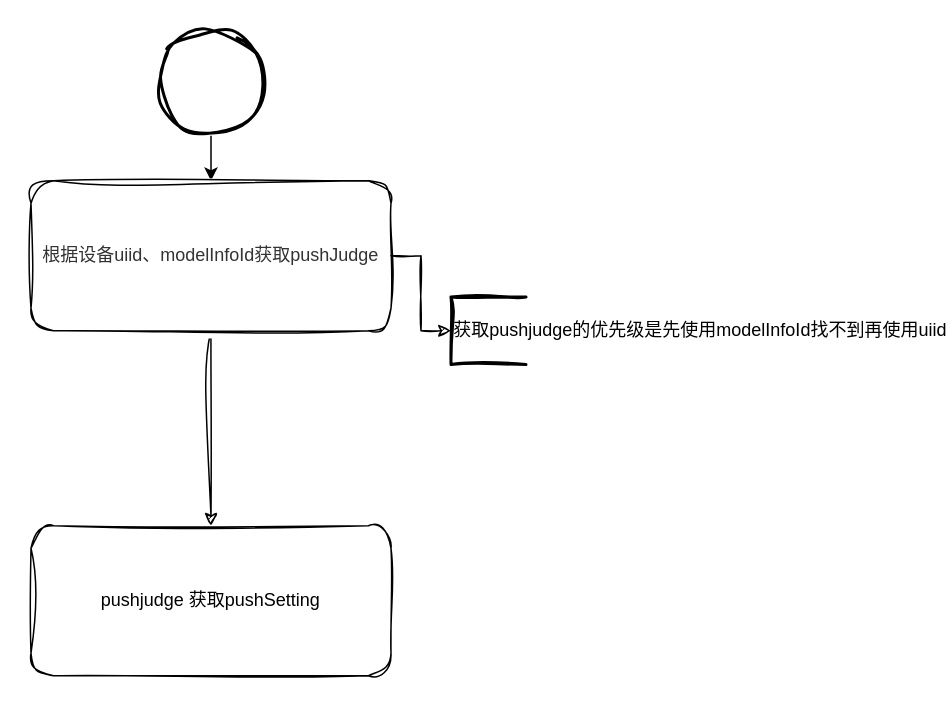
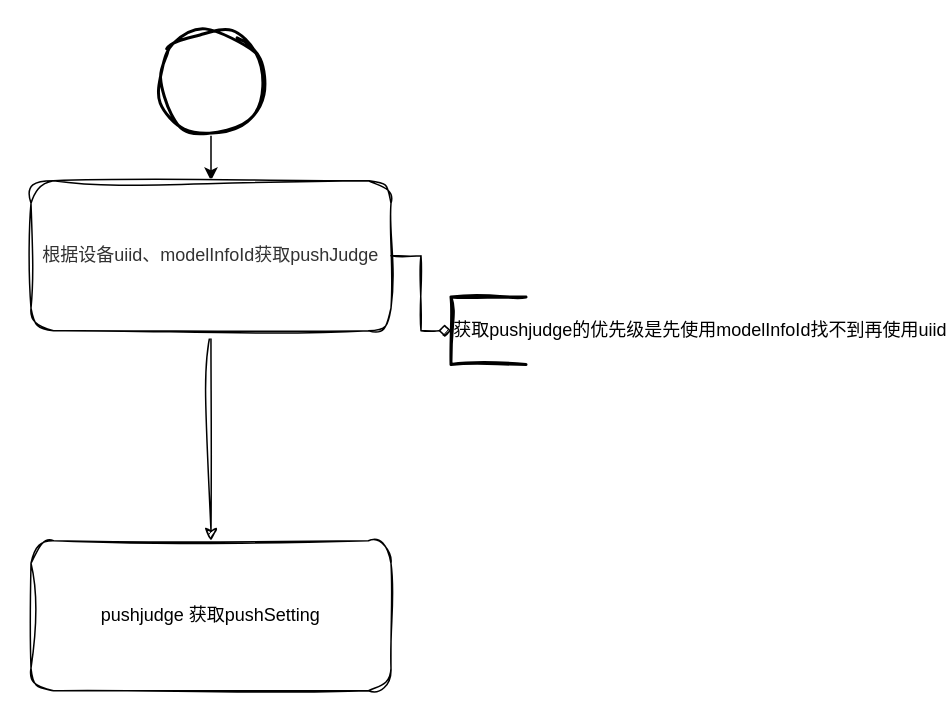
- <mxCell id="4" style="edgeStyle=orthogonalEdgeStyle;rounded=0;sketch=1;hachureGap=4;jiggle=2;curveFitting=1;orthogonalLoop=1;jettySize=auto;html=1;" edge="1" parent="1" source="6" target="7"><mxGeometry relative="1" as="geometry" /></mxCell>
+ <mxCell id="4" style="edgeStyle=orthogonalEdgeStyle;rounded=0;sketch=1;hachureGap=4;jiggle=2;curveFitting=1;orthogonalLoop=1;jettySize=auto;html=1;endArrow=diamond;" edge="1" parent="1" source="6" target="7"><mxGeometry relative="1" as="geometry" /></mxCell>
- <mxCell id="8" value="pushjudge 获取pushSetting" style="rounded=1;whiteSpace=wrap;html=1;sketch=1;curveFitting=1;jiggle=2;" vertex="1" parent="1"><mxGeometry x="20" y="350" width="240" height="100" as="geometry" /></mxCell>
+ <mxCell id="8" value="pushjudge 获取pushSetting" style="rounded=1;whiteSpace=wrap;html=1;sketch=1;curveFitting=1;jiggle=2;" vertex="1" parent="1"><mxGeometry x="20" y="360" width="240" height="100" as="geometry" /></mxCell>
